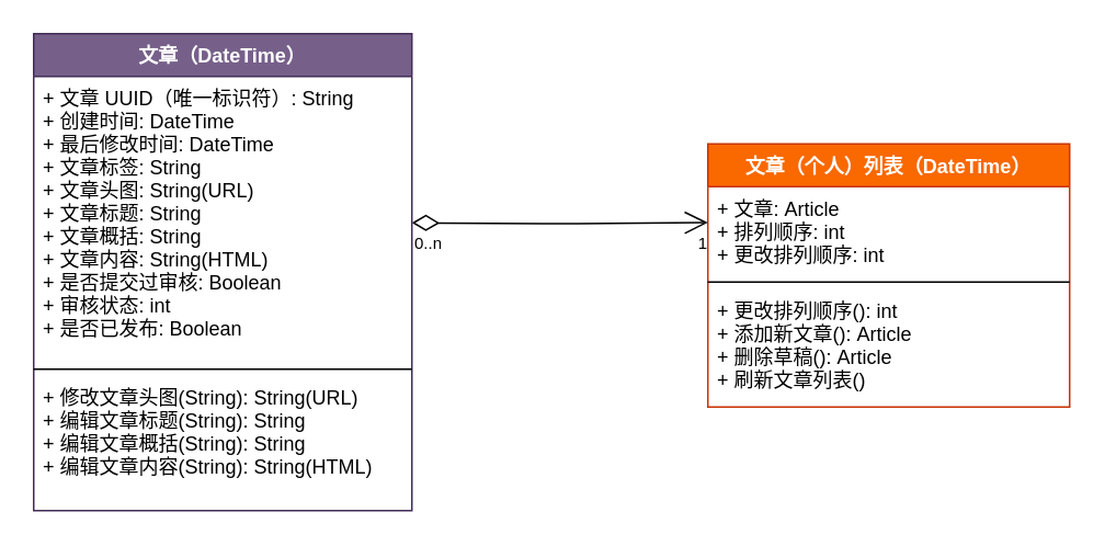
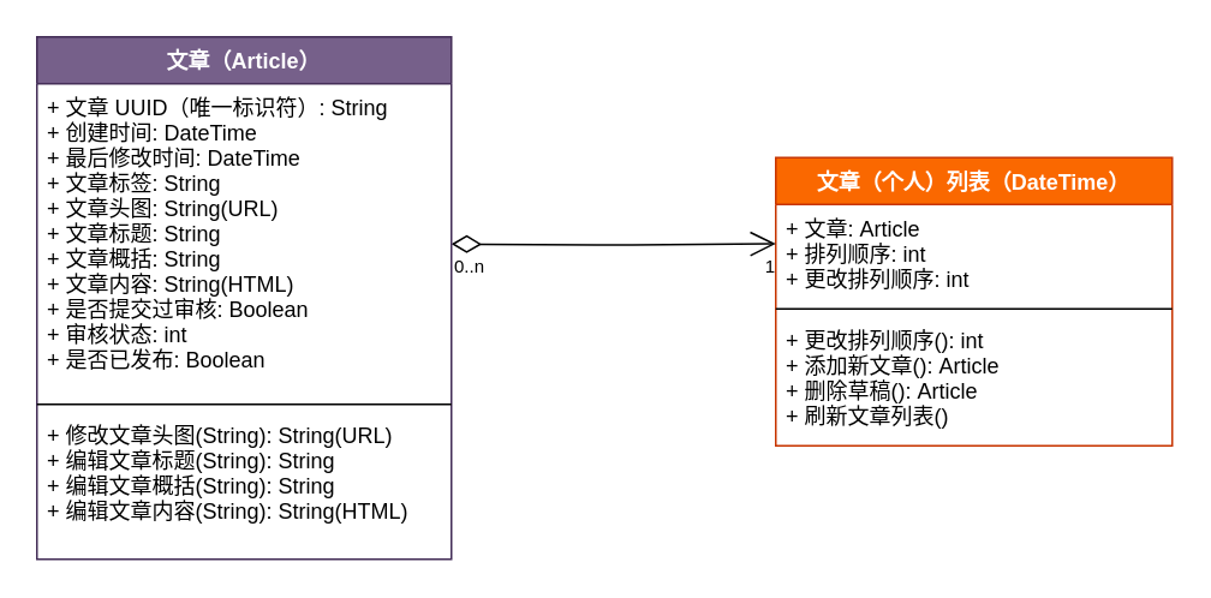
- <mxCell id="9" value="文章（DateTime）&#10;" style="swimlane;fontStyle=1;align=center;verticalAlign=top;childLayout=stackLayout;horizontal=1;startSize=26;horizontalStack=0;resizeParent=1;resizeParentMax=0;resizeLast=0;collapsible=1;marginBottom=0;fillColor=#76608a;strokeColor=#432D57;fontColor=#ffffff;" vertex="1" parent="1"><mxGeometry x="20" y="20" width="230" height="290" as="geometry"><mxRectangle x="170" y="300" width="130" height="26" as="alternateBounds" /></mxGeometry></mxCell>
+ <mxCell id="9" value="文章（Article）&#10;" style="swimlane;fontStyle=1;align=center;verticalAlign=top;childLayout=stackLayout;horizontal=1;startSize=26;horizontalStack=0;resizeParent=1;resizeParentMax=0;resizeLast=0;collapsible=1;marginBottom=0;fillColor=#76608a;strokeColor=#432D57;fontColor=#ffffff;" vertex="1" parent="1"><mxGeometry x="20" y="20" width="230" height="290" as="geometry"><mxRectangle x="170" y="300" width="130" height="26" as="alternateBounds" /></mxGeometry></mxCell>
